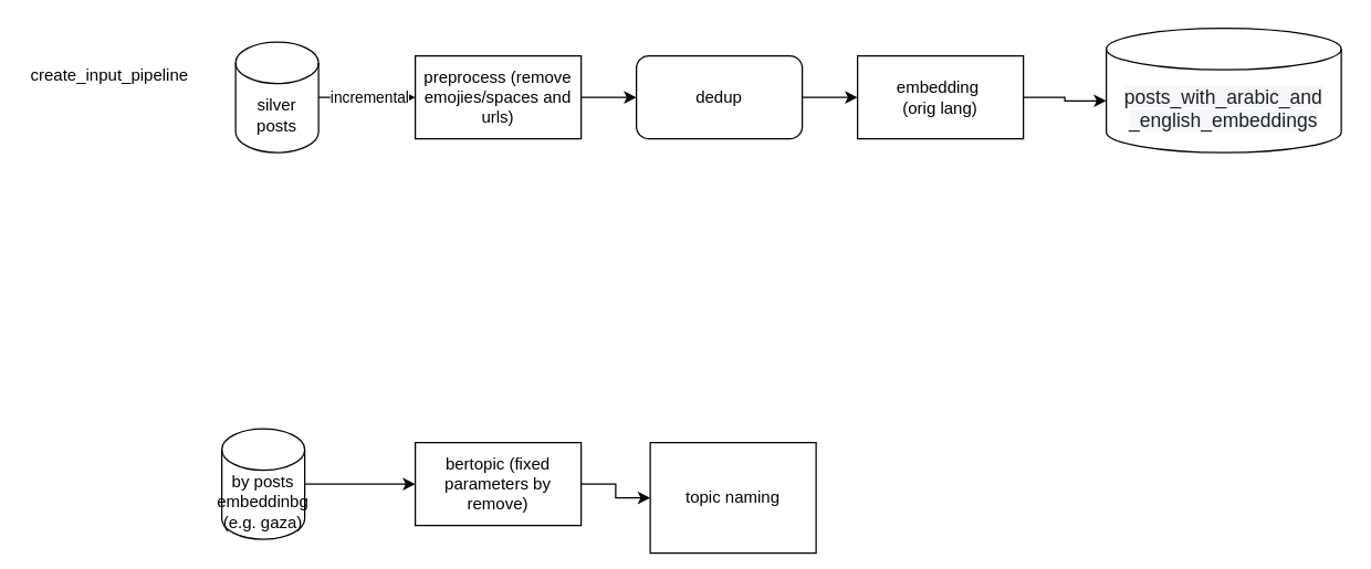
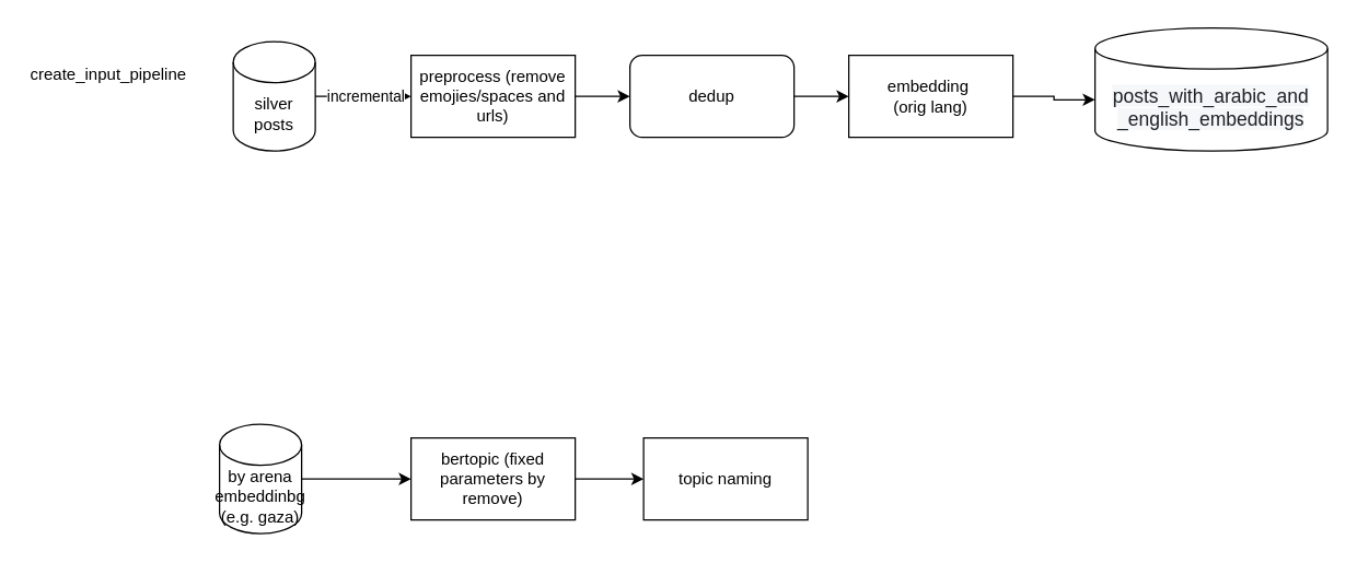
- <mxCell id="17" value="topic naming" style="whiteSpace=wrap;html=1;" vertex="1" parent="1"><mxGeometry x="470" y="320" width="120" height="80" as="geometry" /></mxCell>
+ <mxCell id="17" value="topic naming" style="whiteSpace=wrap;html=1;" vertex="1" parent="1"><mxGeometry x="470" y="320" width="120" height="60" as="geometry" /></mxCell>
- <mxCell id="14" value="by posts embeddinbg (e.g. gaza)" style="shape=cylinder3;whiteSpace=wrap;html=1;boundedLbl=1;backgroundOutline=1;size=15;" vertex="1" parent="1"><mxGeometry x="160" y="310" width="60" height="80" as="geometry" /></mxCell>
+ <mxCell id="14" value="by arena embeddinbg (e.g. gaza)" style="shape=cylinder3;whiteSpace=wrap;html=1;boundedLbl=1;backgroundOutline=1;size=15;" vertex="1" parent="1"><mxGeometry x="160" y="310" width="60" height="80" as="geometry" /></mxCell>
